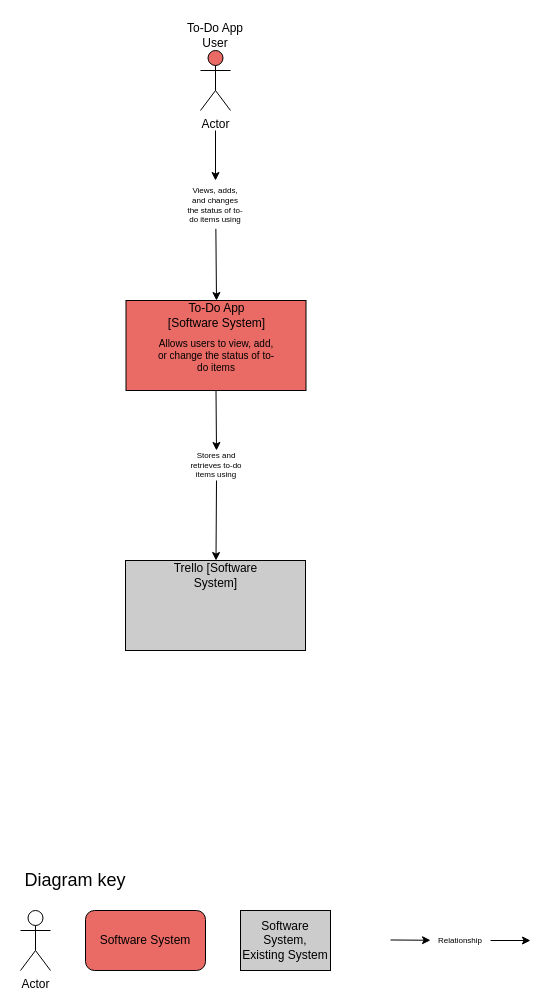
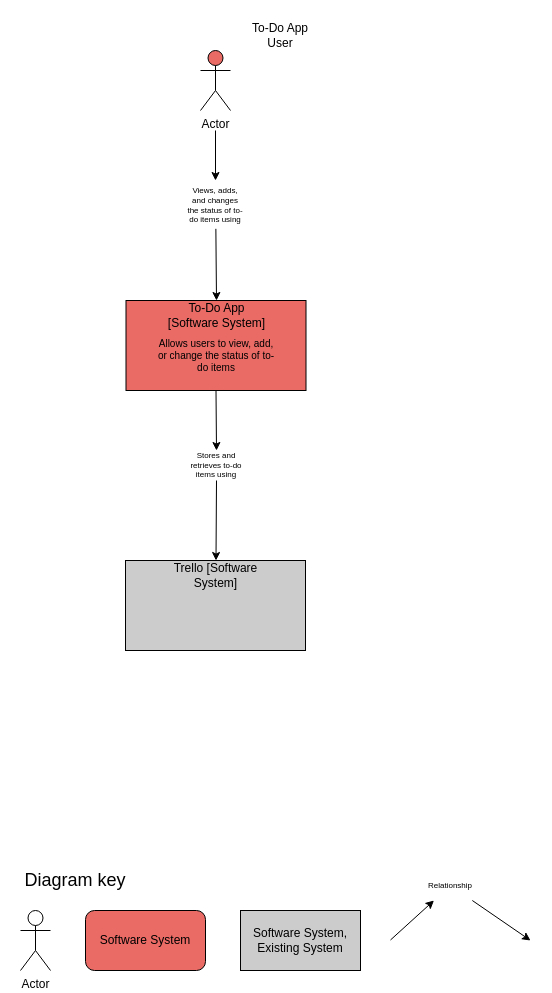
- <mxCell id="3" value="To-Do App User" style="text;html=1;align=center;verticalAlign=middle;whiteSpace=wrap;rounded=0;" parent="1" vertex="1"><mxGeometry x="185" y="20" width="60" height="30" as="geometry" /></mxCell>
+ <mxCell id="3" value="To-Do App User" style="text;html=1;align=center;verticalAlign=middle;whiteSpace=wrap;rounded=0;" parent="1" vertex="1"><mxGeometry x="250" y="20" width="60" height="30" as="geometry" /></mxCell>
- <mxCell id="13" value="Software System, Existing System" style="rounded=0;whiteSpace=wrap;html=1;fillColor=#CCCCCC;" parent="1" vertex="1"><mxGeometry x="240" y="910" width="90" height="60" as="geometry" /></mxCell>
+ <mxCell id="13" value="Software System, Existing System" style="rounded=0;whiteSpace=wrap;html=1;fillColor=#CCCCCC;" parent="1" vertex="1"><mxGeometry x="240" y="910" width="120" height="60" as="geometry" /></mxCell>
- <mxCell id="17" value="Relationship" style="text;html=1;align=center;verticalAlign=middle;whiteSpace=wrap;rounded=0;fontSize=8;" parent="1" vertex="1"><mxGeometry x="430" y="925" width="60" height="30" as="geometry" /></mxCell>
+ <mxCell id="17" value="Relationship" style="text;html=1;align=center;verticalAlign=middle;whiteSpace=wrap;rounded=0;fontSize=8;" parent="1" vertex="1"><mxGeometry x="420" y="870" width="60" height="30" as="geometry" /></mxCell>
